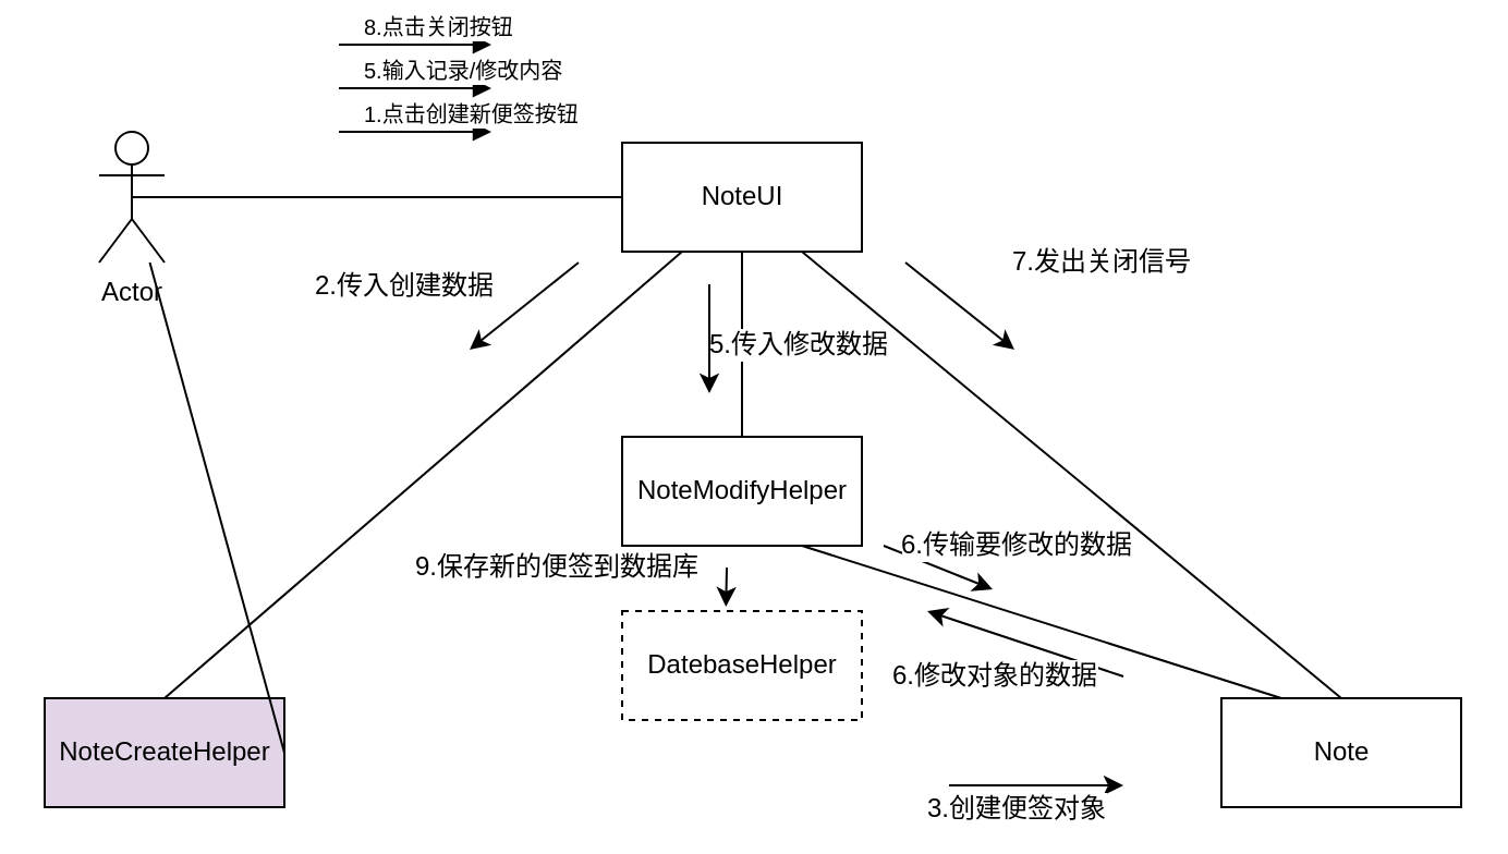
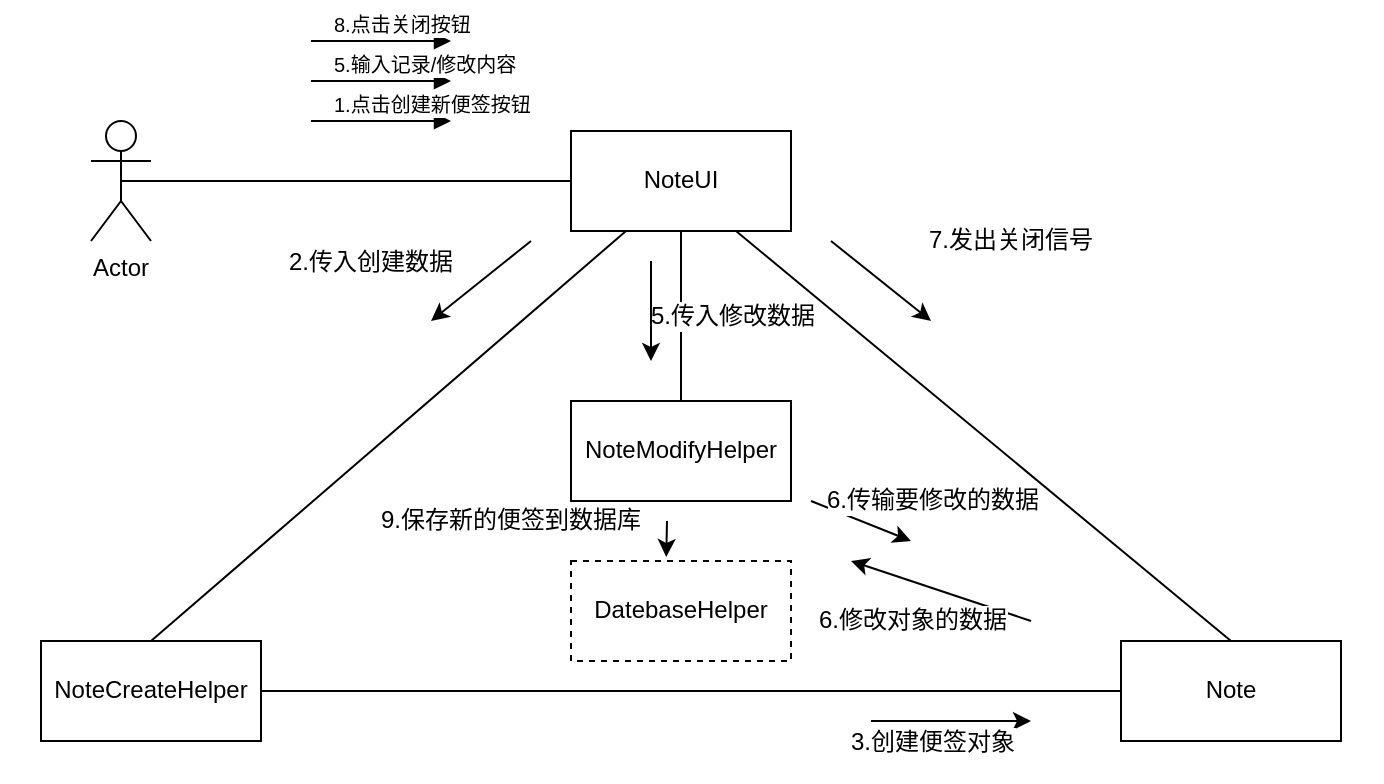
- <mxCell id="11" value="" style="endArrow=none;html=1;exitX=1;exitY=0.5;exitDx=0;exitDy=0;" parent="1" source="6" target="2" edge="1"><mxGeometry width="50" height="50" relative="1" as="geometry"><mxPoint x="100" y="130" as="sourcePoint" /><mxPoint x="285" y="345" as="targetPoint" /></mxGeometry></mxCell>
+ <mxCell id="11" value="" style="endArrow=none;html=1;exitX=1;exitY=0.5;exitDx=0;exitDy=0;entryX=0;entryY=0.5;entryDx=0;entryDy=0;" parent="1" source="6" target="5" edge="1"><mxGeometry width="50" height="50" relative="1" as="geometry"><mxPoint x="100" y="130" as="sourcePoint" /><mxPoint x="285" y="345" as="targetPoint" /></mxGeometry></mxCell>
- <mxCell id="12" value="" style="endArrow=none;html=1;exitX=0.75;exitY=1;exitDx=0;exitDy=0;entryX=0.25;entryY=0;entryDx=0;entryDy=0;" parent="1" source="4" target="5" edge="1"><mxGeometry width="50" height="50" relative="1" as="geometry"><mxPoint x="160" y="375" as="sourcePoint" /><mxPoint x="315" y="375" as="targetPoint" /></mxGeometry></mxCell>
- <mxCell id="6" value="NoteCreateHelper" style="html=1;fillColor=#e1d5e7;" parent="1" vertex="1"><mxGeometry x="20" y="320" width="110" height="50" as="geometry" /></mxCell>
+ <mxCell id="6" value="NoteCreateHelper" style="html=1;" parent="1" vertex="1"><mxGeometry x="20" y="320" width="110" height="50" as="geometry" /></mxCell>
